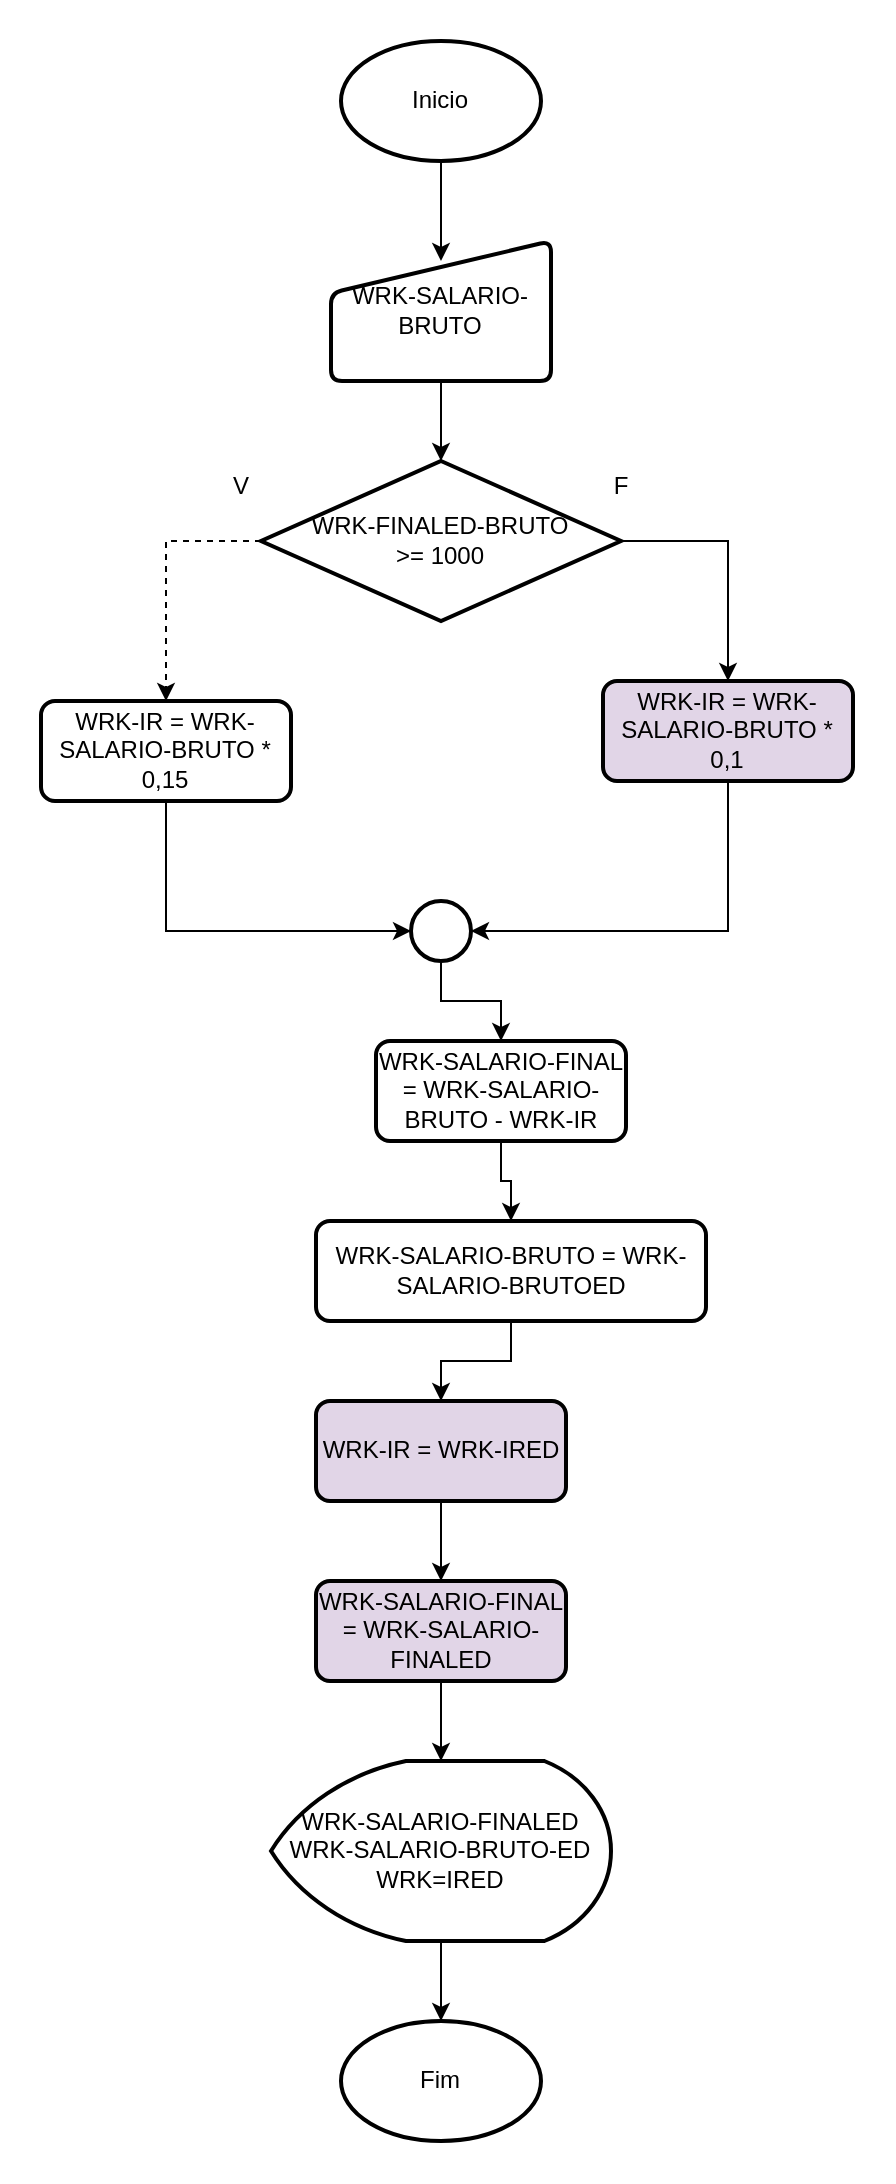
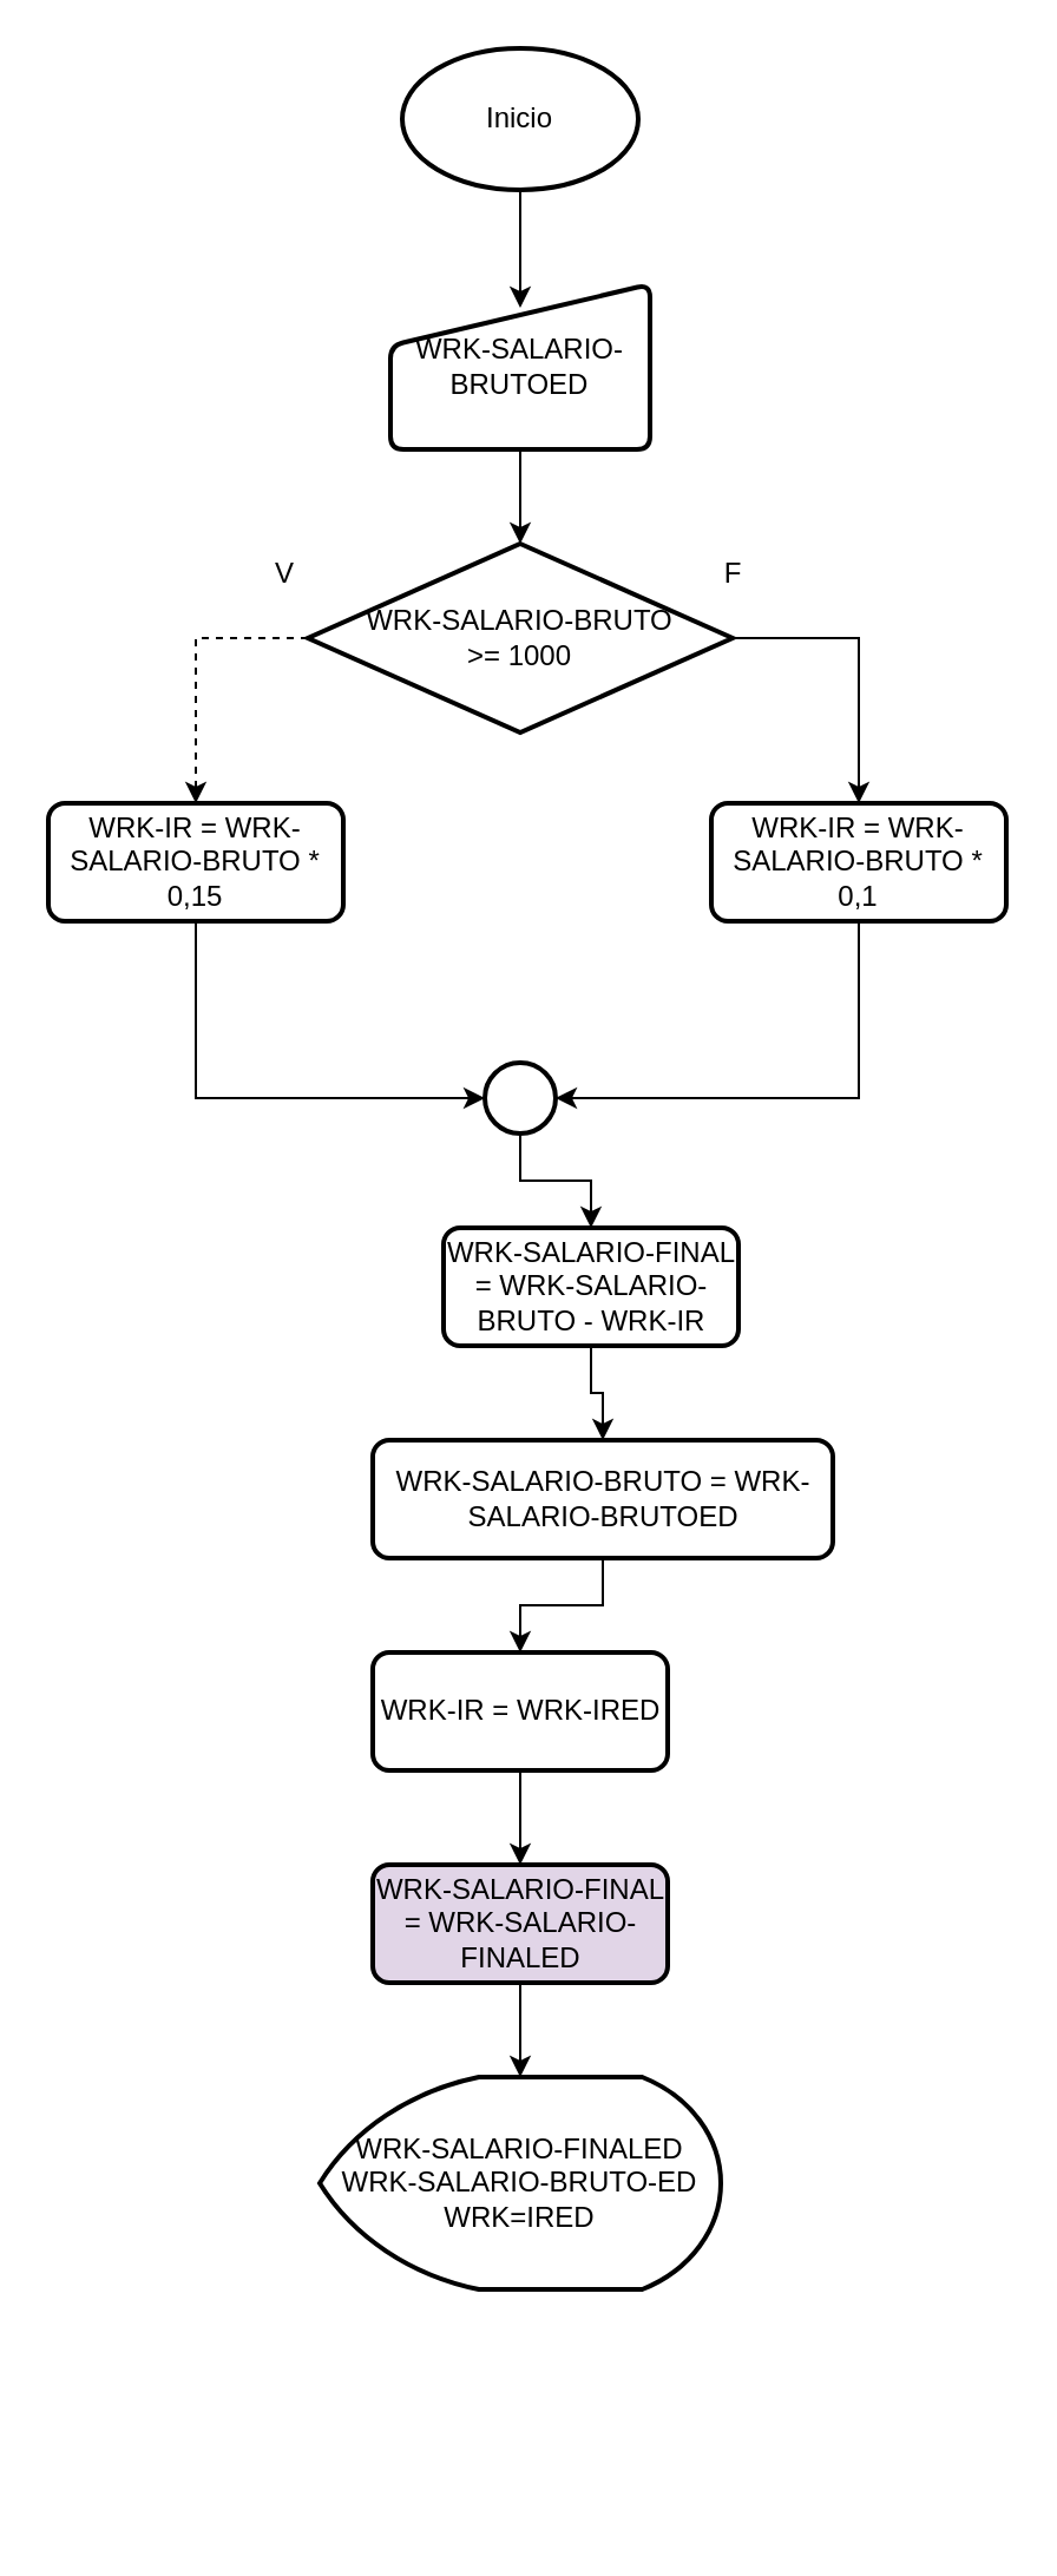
- <mxCell id="4" value="WRK-SALARIO-BRUTO" style="html=1;strokeWidth=2;shape=manualInput;whiteSpace=wrap;rounded=1;size=26;arcSize=11;" vertex="1" parent="1"><mxGeometry x="165" y="120" width="110" height="70" as="geometry" /></mxCell>
+ <mxCell id="4" value="WRK-SALARIO-BRUTOED" style="html=1;strokeWidth=2;shape=manualInput;whiteSpace=wrap;rounded=1;size=26;arcSize=11;" vertex="1" parent="1"><mxGeometry x="165" y="120" width="110" height="70" as="geometry" /></mxCell>
- <mxCell id="9" value="WRK-FINALED-BRUTO&lt;div&gt;&amp;gt;= 1000&lt;/div&gt;" style="strokeWidth=2;html=1;shape=mxgraph.flowchart.decision;whiteSpace=wrap;" vertex="1" parent="1"><mxGeometry x="130" y="230" width="180" height="80" as="geometry" /></mxCell>
+ <mxCell id="9" value="WRK-SALARIO-BRUTO&lt;div&gt;&amp;gt;= 1000&lt;/div&gt;" style="strokeWidth=2;html=1;shape=mxgraph.flowchart.decision;whiteSpace=wrap;" vertex="1" parent="1"><mxGeometry x="130" y="230" width="180" height="80" as="geometry" /></mxCell>
- <mxCell id="11" value="WRK-IR = WRK-SALARIO-BRUTO * 0,1" style="rounded=1;whiteSpace=wrap;html=1;absoluteArcSize=1;arcSize=14;strokeWidth=2;fillColor=#e1d5e7;" vertex="1" parent="1"><mxGeometry x="301" y="340" width="125" height="50" as="geometry" /></mxCell>
+ <mxCell id="11" value="WRK-IR = WRK-SALARIO-BRUTO * 0,1" style="rounded=1;whiteSpace=wrap;html=1;absoluteArcSize=1;arcSize=14;strokeWidth=2;" vertex="1" parent="1"><mxGeometry x="301" y="340" width="125" height="50" as="geometry" /></mxCell>
- <mxCell id="6" value="WRK-IR = WRK-SALARIO-BRUTO * 0,15" style="rounded=1;whiteSpace=wrap;html=1;absoluteArcSize=1;arcSize=14;strokeWidth=2;" vertex="1" parent="1"><mxGeometry x="20" y="350" width="125" height="50" as="geometry" /></mxCell>
+ <mxCell id="6" value="WRK-IR = WRK-SALARIO-BRUTO * 0,15" style="rounded=1;whiteSpace=wrap;html=1;absoluteArcSize=1;arcSize=14;strokeWidth=2;" vertex="1" parent="1"><mxGeometry x="20" y="340" width="125" height="50" as="geometry" /></mxCell>
- <mxCell id="21" value="WRK-IR = WRK-IRED" style="rounded=1;whiteSpace=wrap;html=1;absoluteArcSize=1;arcSize=14;strokeWidth=2;fillColor=#e1d5e7;" vertex="1" parent="1"><mxGeometry x="157.5" y="700" width="125" height="50" as="geometry" /></mxCell>
+ <mxCell id="21" value="WRK-IR = WRK-IRED" style="rounded=1;whiteSpace=wrap;html=1;absoluteArcSize=1;arcSize=14;strokeWidth=2;" vertex="1" parent="1"><mxGeometry x="157.5" y="700" width="125" height="50" as="geometry" /></mxCell>
- <mxCell id="27" style="edgeStyle=orthogonalEdgeStyle;rounded=0;orthogonalLoop=1;jettySize=auto;html=1;exitX=0.5;exitY=1;exitDx=0;exitDy=0;exitPerimeter=0;entryX=0.5;entryY=0;entryDx=0;entryDy=0;entryPerimeter=0;" edge="1" parent="1" source="25" target="3"><mxGeometry relative="1" as="geometry" /></mxCell>
- <mxCell id="3" value="Fim" style="strokeWidth=2;html=1;shape=mxgraph.flowchart.start_1;whiteSpace=wrap;" vertex="1" parent="1"><mxGeometry x="170" y="1010" width="100" height="60" as="geometry" /></mxCell>
